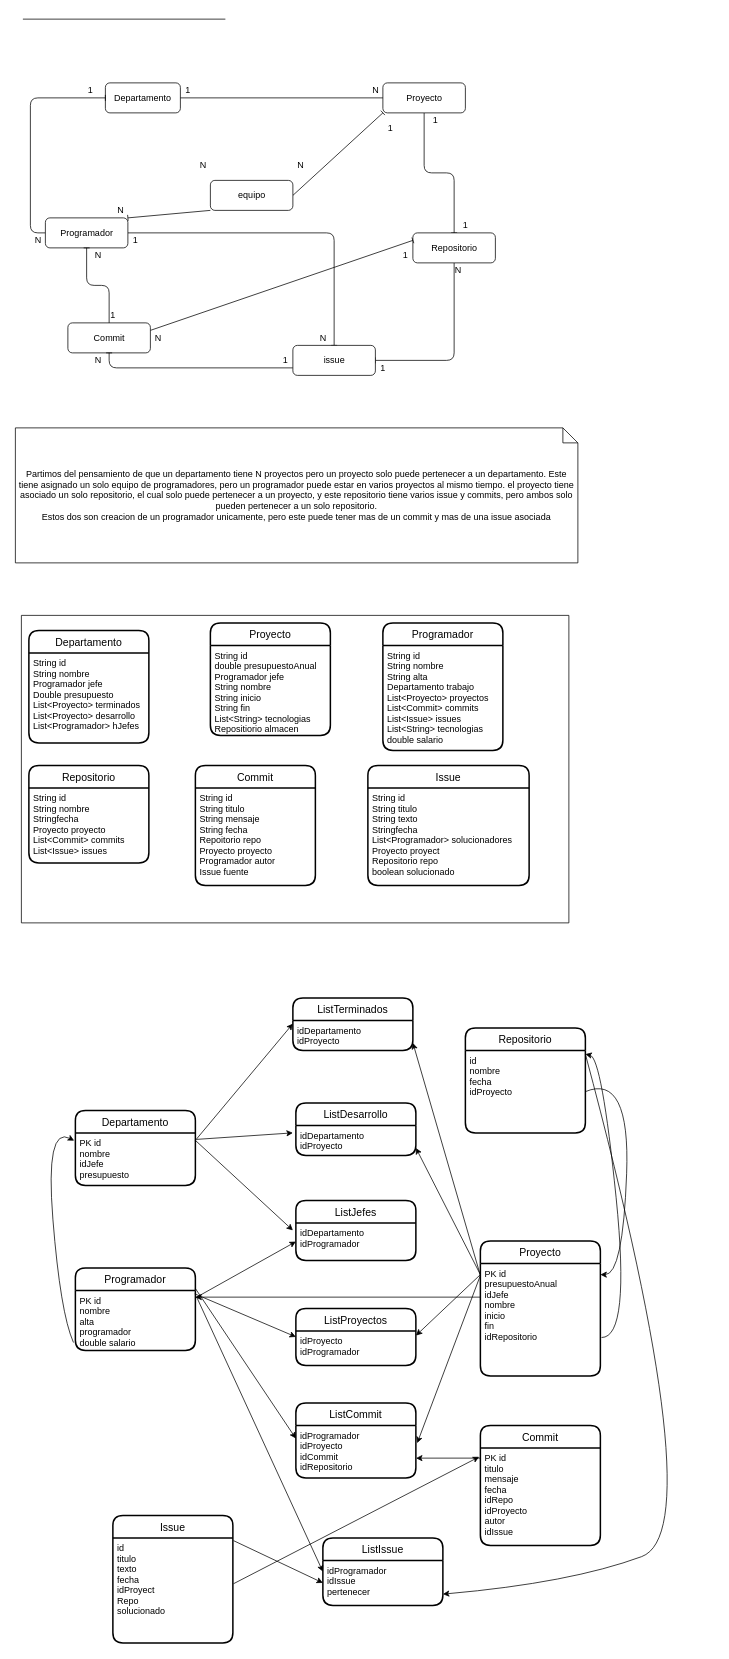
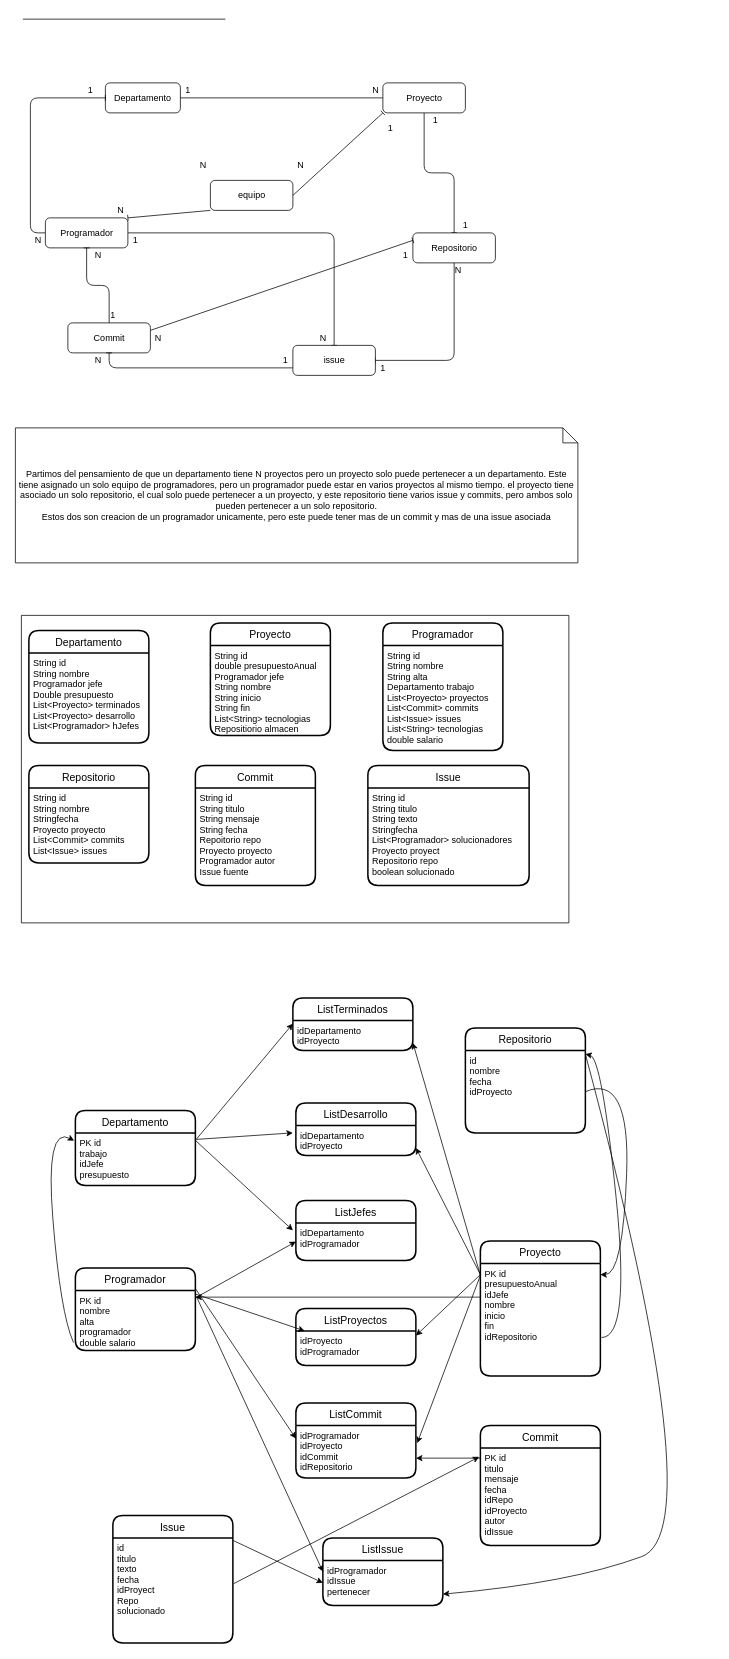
- <mxCell id="58" value="PK id&#10;nombre&#10;idJefe&#10;presupuesto&#10;" style="align=left;strokeColor=none;fillColor=none;spacingLeft=4;fontSize=12;verticalAlign=top;resizable=0;rotatable=0;part=1;rounded=1;" vertex="1" parent="57"><mxGeometry y="30" width="160" height="70" as="geometry" /></mxCell>
+ <mxCell id="58" value="PK id&#10;trabajo&#10;idJefe&#10;presupuesto&#10;" style="align=left;strokeColor=none;fillColor=none;spacingLeft=4;fontSize=12;verticalAlign=top;resizable=0;rotatable=0;part=1;rounded=1;" vertex="1" parent="57"><mxGeometry y="30" width="160" height="70" as="geometry" /></mxCell>
- <mxCell id="72" value="" style="endArrow=classic;html=1;rounded=1;strokeColor=default;exitX=0.995;exitY=0.058;exitDx=0;exitDy=0;exitPerimeter=0;entryX=0;entryY=0.5;entryDx=0;entryDy=0;" edge="1" parent="1" source="68" target="70"><mxGeometry width="50" height="50" relative="1" as="geometry"><mxPoint x="300" y="1770" as="sourcePoint" /><mxPoint x="350" y="1720" as="targetPoint" /></mxGeometry></mxCell>
+ <mxCell id="72" value="" style="endArrow=classic;html=1;rounded=1;strokeColor=default;exitX=0.995;exitY=0.058;exitDx=0;exitDy=0;exitPerimeter=0;" edge="1" parent="1" source="68" target="71"><mxGeometry width="50" height="50" relative="1" as="geometry"><mxPoint x="300" y="1770" as="sourcePoint" /><mxPoint x="350" y="1720" as="targetPoint" /></mxGeometry></mxCell>
